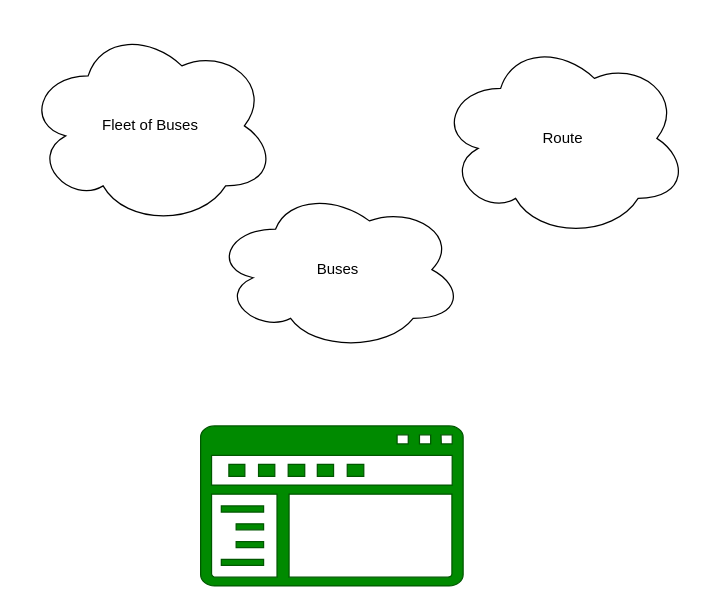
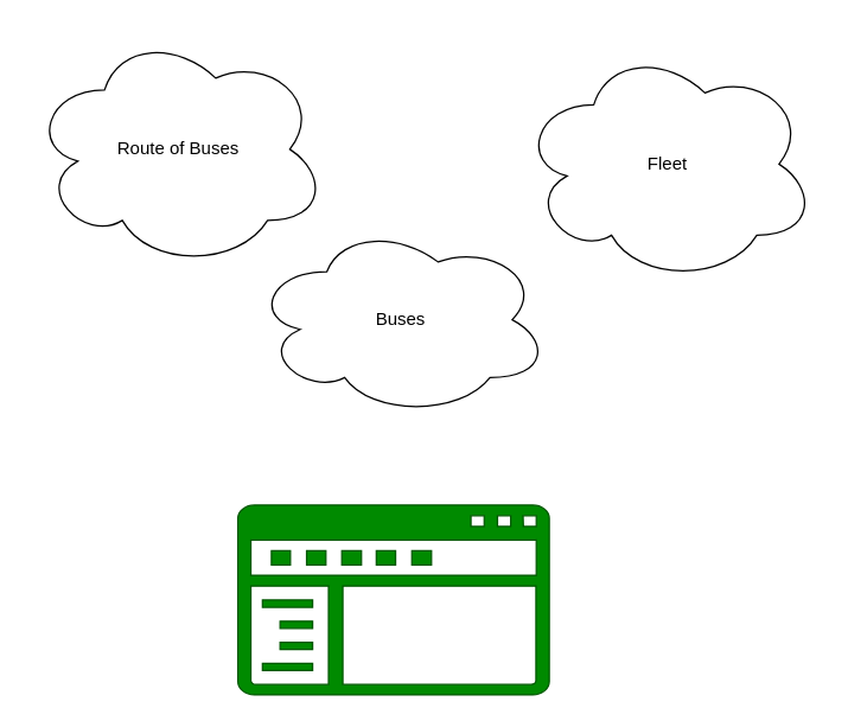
- <mxCell id="3" value="Fleet of Buses" style="ellipse;shape=cloud;whiteSpace=wrap;html=1;" vertex="1" parent="1"><mxGeometry x="20" y="20" width="200" height="160" as="geometry" /></mxCell>
+ <mxCell id="3" value="Route of Buses" style="ellipse;shape=cloud;whiteSpace=wrap;html=1;" vertex="1" parent="1"><mxGeometry x="20" y="20" width="200" height="160" as="geometry" /></mxCell>
- <mxCell id="4" value="Route" style="ellipse;shape=cloud;whiteSpace=wrap;html=1;" vertex="1" parent="1"><mxGeometry x="350" y="30" width="200" height="160" as="geometry" /></mxCell>
+ <mxCell id="4" value="Fleet" style="ellipse;shape=cloud;whiteSpace=wrap;html=1;" vertex="1" parent="1"><mxGeometry x="350" y="30" width="200" height="160" as="geometry" /></mxCell>
